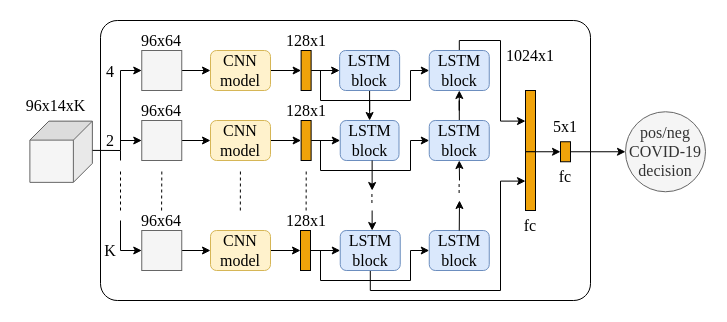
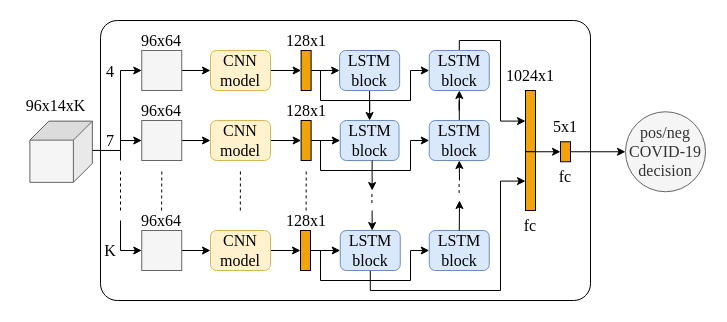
- <mxCell id="50" value="1024x1" style="text;html=1;strokeColor=none;fillColor=none;align=center;verticalAlign=middle;whiteSpace=wrap;rounded=0;fontSize=16;fontFamily=Comic Sans MS;" parent="1" vertex="1"><mxGeometry x="500" y="40" width="60" height="30" as="geometry" /></mxCell>
+ <mxCell id="50" value="1024x1" style="text;html=1;strokeColor=none;fillColor=none;align=center;verticalAlign=middle;whiteSpace=wrap;rounded=0;fontSize=16;fontFamily=Comic Sans MS;" parent="1" vertex="1"><mxGeometry x="500" y="60" width="60" height="30" as="geometry" /></mxCell>
- <mxCell id="63" value="2" style="text;html=1;strokeColor=none;fillColor=none;align=center;verticalAlign=middle;whiteSpace=wrap;rounded=0;fontSize=16;fontFamily=Comic Sans MS;" parent="1" vertex="1"><mxGeometry x="100" y="129.38" width="20" height="21.25" as="geometry" /></mxCell>
+ <mxCell id="63" value="7" style="text;html=1;strokeColor=none;fillColor=none;align=center;verticalAlign=middle;whiteSpace=wrap;rounded=0;fontSize=16;fontFamily=Comic Sans MS;" parent="1" vertex="1"><mxGeometry x="100" y="129.38" width="20" height="21.25" as="geometry" /></mxCell>
